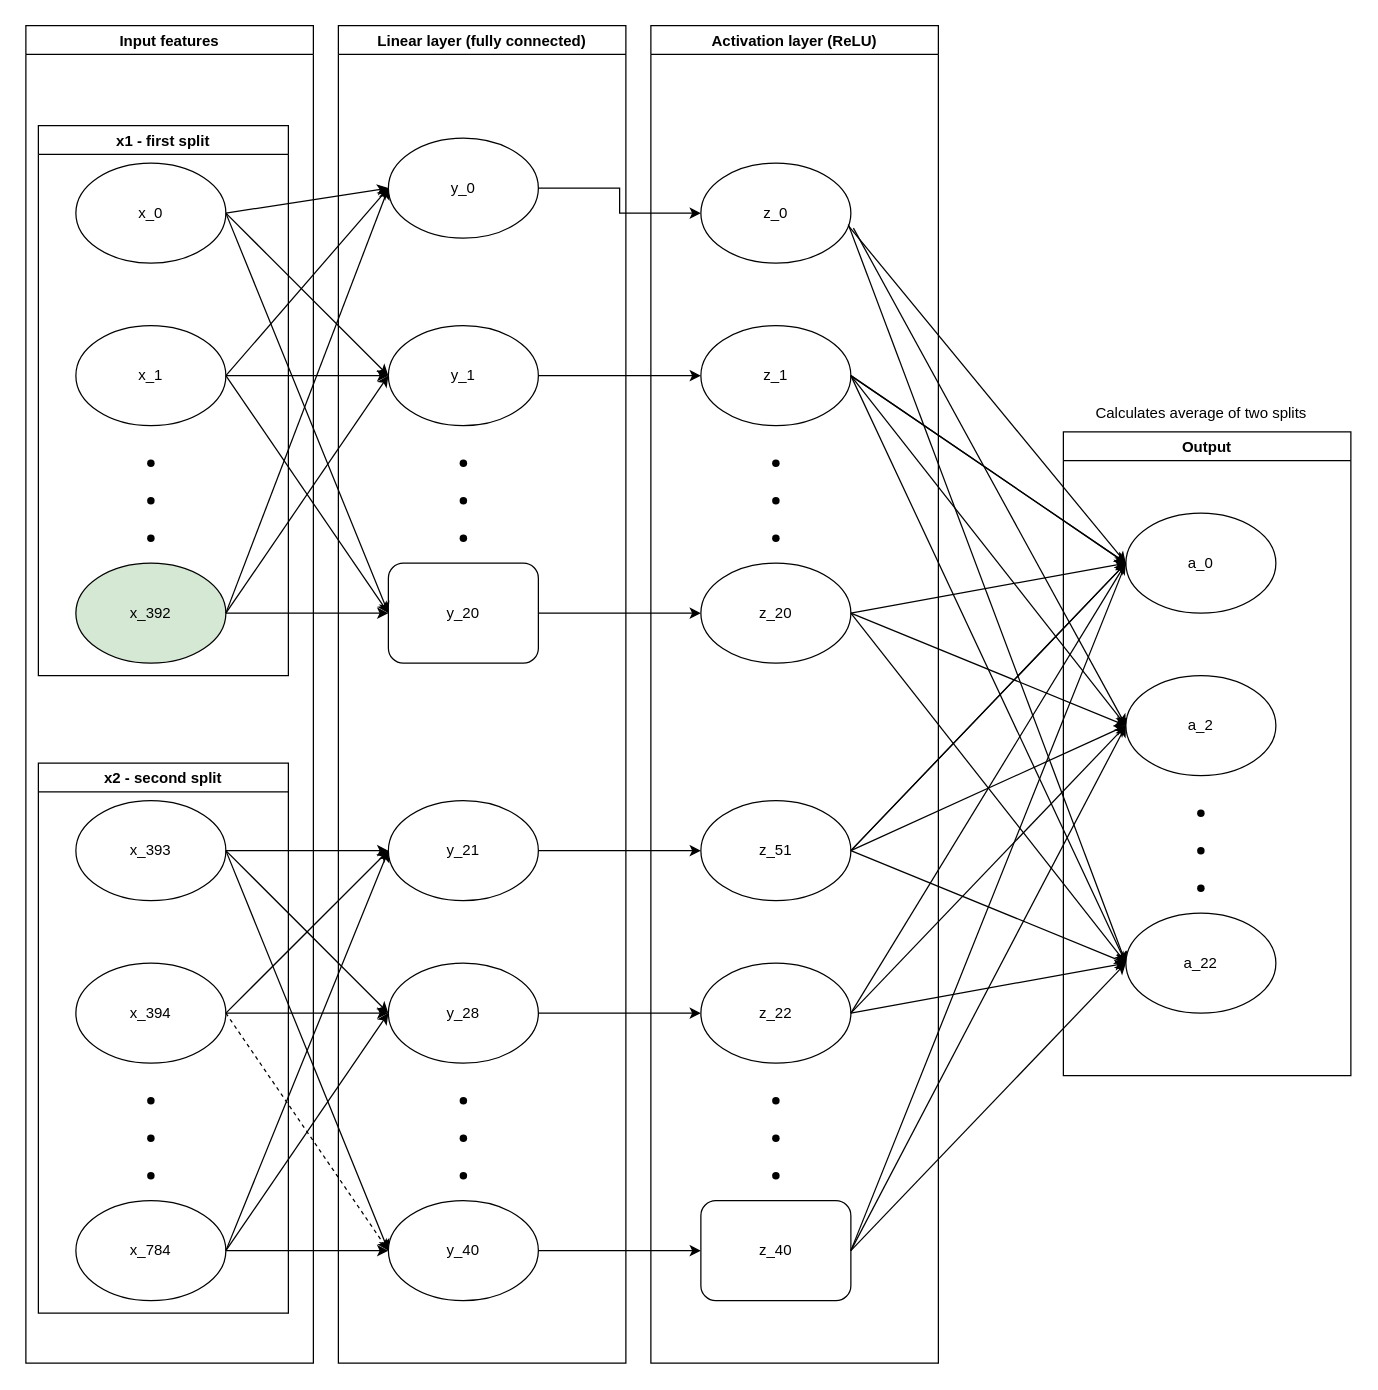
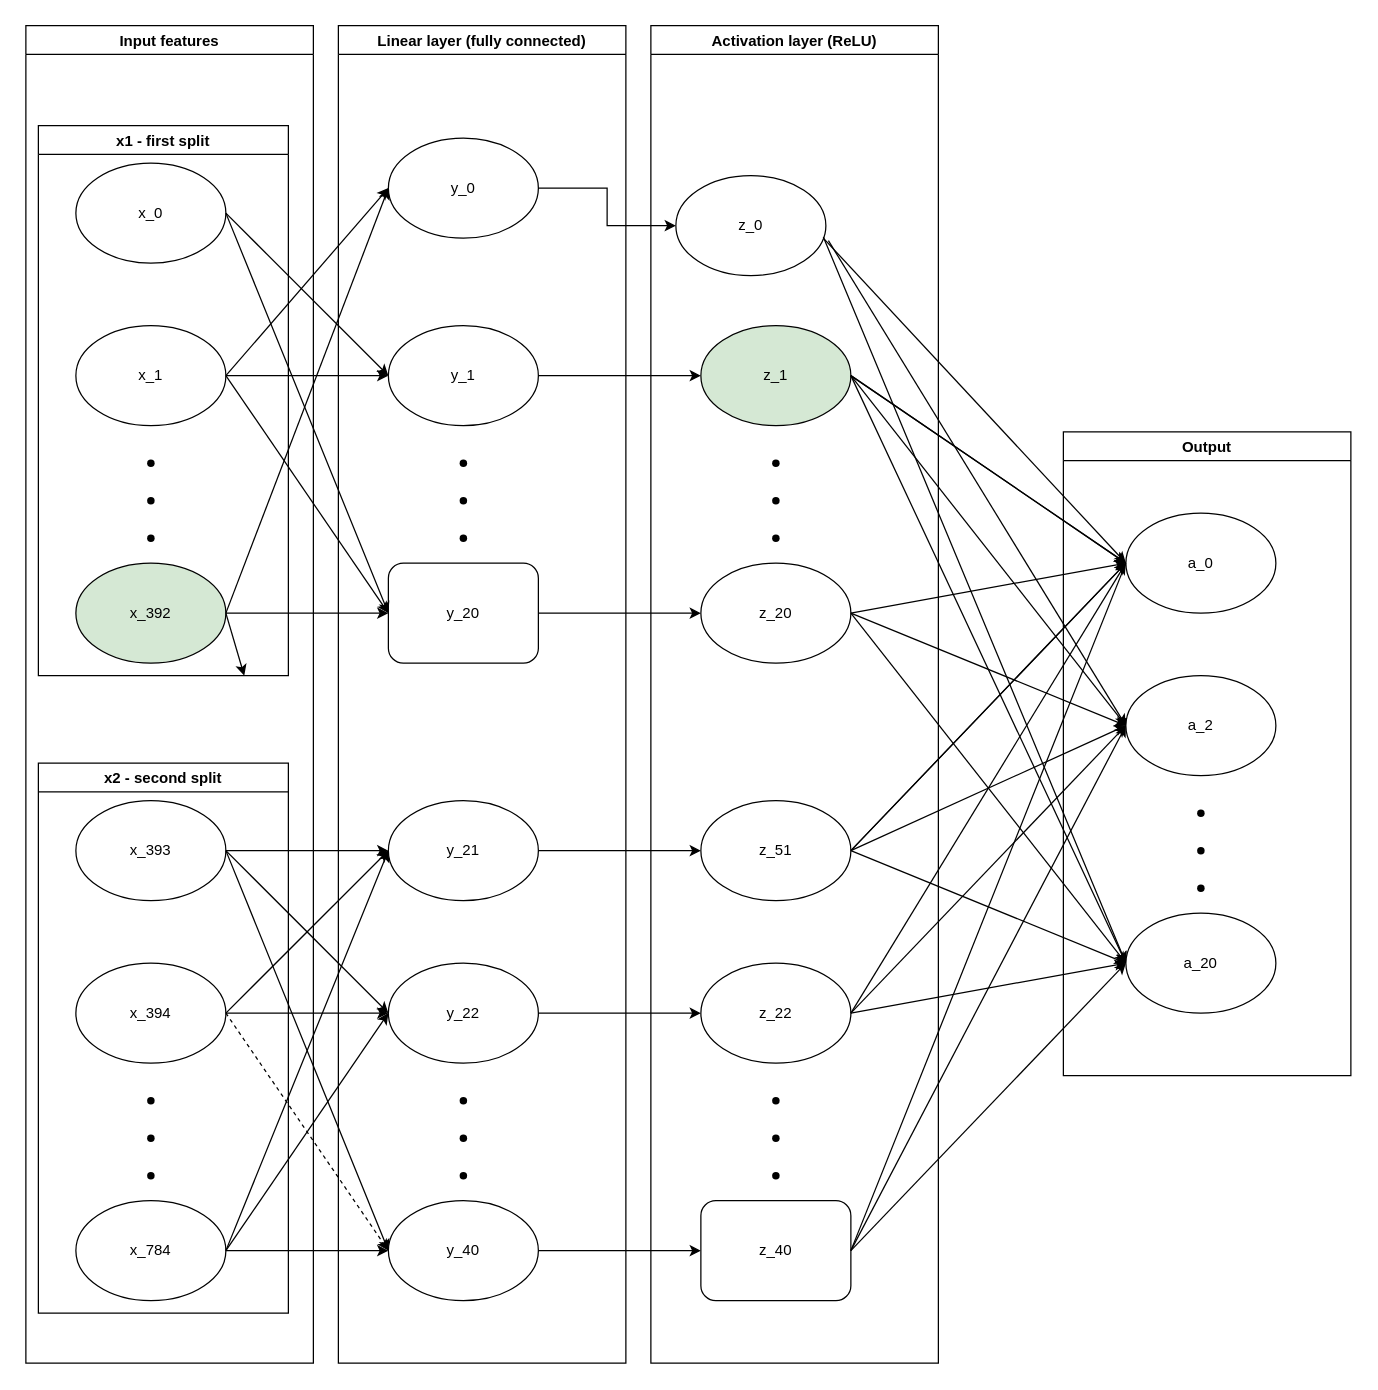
- <mxCell id="17" value="" style="endArrow=classic;html=1;rounded=0;exitX=1;exitY=0.5;exitDx=0;exitDy=0;entryX=0;entryY=0.5;entryDx=0;entryDy=0;" edge="1" parent="1" source="2" target="9"><mxGeometry width="50" height="50" relative="1" as="geometry"><mxPoint x="350" y="370" as="sourcePoint" /><mxPoint x="400" y="320" as="targetPoint" /></mxGeometry></mxCell>
- <mxCell id="50" value="z_0" style="ellipse;whiteSpace=wrap;html=1;" vertex="1" parent="1"><mxGeometry x="560" y="130" width="120" height="80" as="geometry" /></mxCell>
+ <mxCell id="50" value="z_0" style="ellipse;whiteSpace=wrap;html=1;" vertex="1" parent="1"><mxGeometry x="540" y="140" width="120" height="80" as="geometry" /></mxCell>
- <mxCell id="51" value="z_1" style="ellipse;whiteSpace=wrap;html=1;" vertex="1" parent="1"><mxGeometry x="560" y="260" width="120" height="80" as="geometry" /></mxCell>
+ <mxCell id="51" value="z_1" style="ellipse;whiteSpace=wrap;html=1;fillColor=#d5e8d4;" vertex="1" parent="1"><mxGeometry x="560" y="260" width="120" height="80" as="geometry" /></mxCell>
- <mxCell id="94" value="Calculates average of two splits" style="text;html=1;align=center;verticalAlign=middle;resizable=0;points=[];autosize=1;strokeColor=none;fillColor=none;" vertex="1" parent="1"><mxGeometry x="870" y="320" width="180" height="20" as="geometry" /></mxCell>
- <mxCell id="24" value="" style="endArrow=classic;html=1;rounded=0;exitX=1;exitY=0.5;exitDx=0;exitDy=0;entryX=0;entryY=0.5;entryDx=0;entryDy=0;" edge="1" parent="1" source="4" target="11"><mxGeometry width="50" height="50" relative="1" as="geometry"><mxPoint x="190" y="500" as="sourcePoint" /><mxPoint x="320" y="180" as="targetPoint" /></mxGeometry></mxCell>
+ <mxCell id="24" value="" style="endArrow=classic;html=1;rounded=0;exitX=1;exitY=0.5;exitDx=0;exitDy=0;" edge="1" parent="1" source="4" target="63"><mxGeometry width="50" height="50" relative="1" as="geometry"><mxPoint x="190" y="500" as="sourcePoint" /><mxPoint x="320" y="180" as="targetPoint" /></mxGeometry></mxCell>
- <mxCell id="69" value="a_22" style="ellipse;whiteSpace=wrap;html=1;" vertex="1" parent="1"><mxGeometry x="900" y="730" width="120" height="80" as="geometry" /></mxCell>
+ <mxCell id="69" value="a_20" style="ellipse;whiteSpace=wrap;html=1;" vertex="1" parent="1"><mxGeometry x="900" y="730" width="120" height="80" as="geometry" /></mxCell>
- <mxCell id="35" value="y_28" style="ellipse;whiteSpace=wrap;html=1;" vertex="1" parent="1"><mxGeometry x="310" y="770" width="120" height="80" as="geometry" /></mxCell>
+ <mxCell id="35" value="y_22" style="ellipse;whiteSpace=wrap;html=1;" vertex="1" parent="1"><mxGeometry x="310" y="770" width="120" height="80" as="geometry" /></mxCell>
